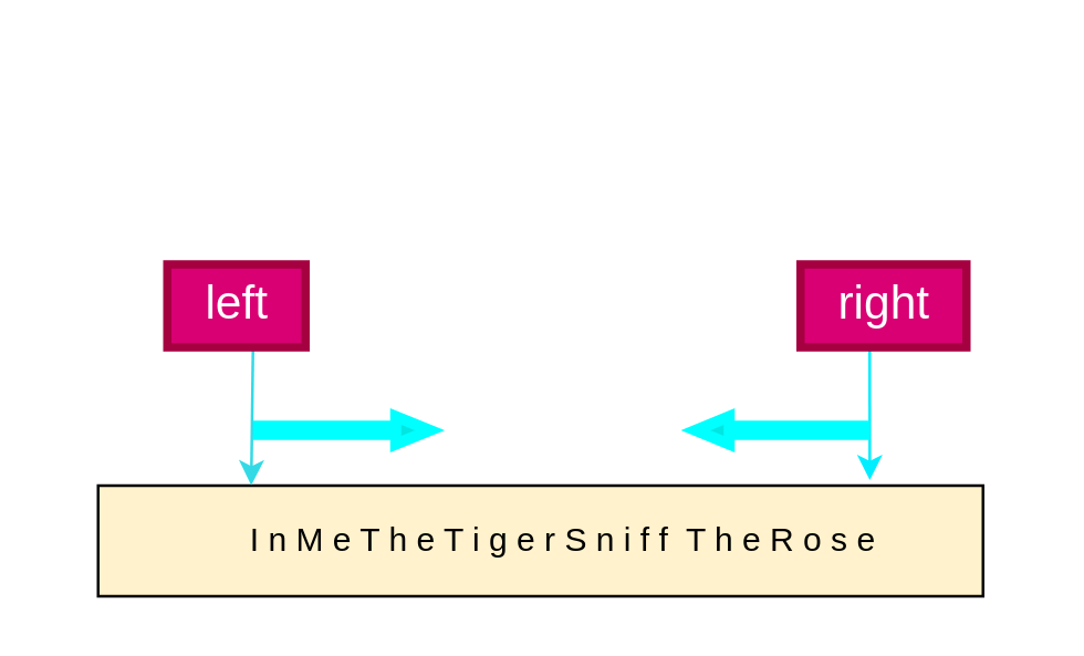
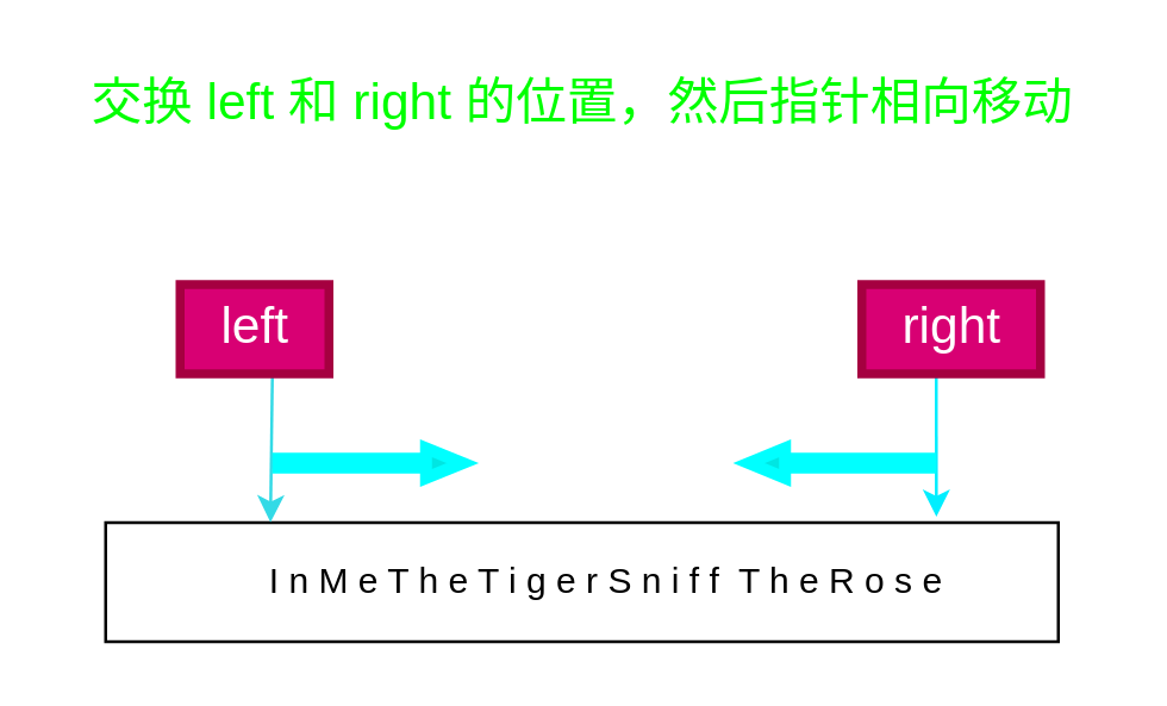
+ <mxCell id="9" value="交换 left 和 right 的位置，然后指针相向移动" style="text;html=1;align=center;verticalAlign=middle;resizable=0;points=[];autosize=1;strokeColor=none;fillColor=none;fontSize=17;fontColor=#00FF00;" parent="1" vertex="1"><mxGeometry x="20" y="20" width="350" height="30" as="geometry" /></mxCell>
- <mxCell id="2" value="&lt;span style=&quot;white-space: pre;&quot;&gt;&#09;&lt;span style=&quot;white-space: pre;&quot;&gt;&#09;&lt;/span&gt;&lt;/span&gt;I n M e T h e T i g e r S n i f f&amp;nbsp; T h e R o s e" style="whiteSpace=wrap;html=1;align=left;fillColor=#fff2cc;" parent="1" vertex="1"><mxGeometry x="35" y="175" width="320" height="40" as="geometry" /></mxCell>
+ <mxCell id="2" value="&lt;span style=&quot;white-space: pre;&quot;&gt;&#09;&lt;span style=&quot;white-space: pre;&quot;&gt;&#09;&lt;/span&gt;&lt;/span&gt;I n M e T h e T i g e r S n i f f&amp;nbsp; T h e R o s e" style="whiteSpace=wrap;html=1;align=left;" parent="1" vertex="1"><mxGeometry x="35" y="175" width="320" height="40" as="geometry" /></mxCell>
